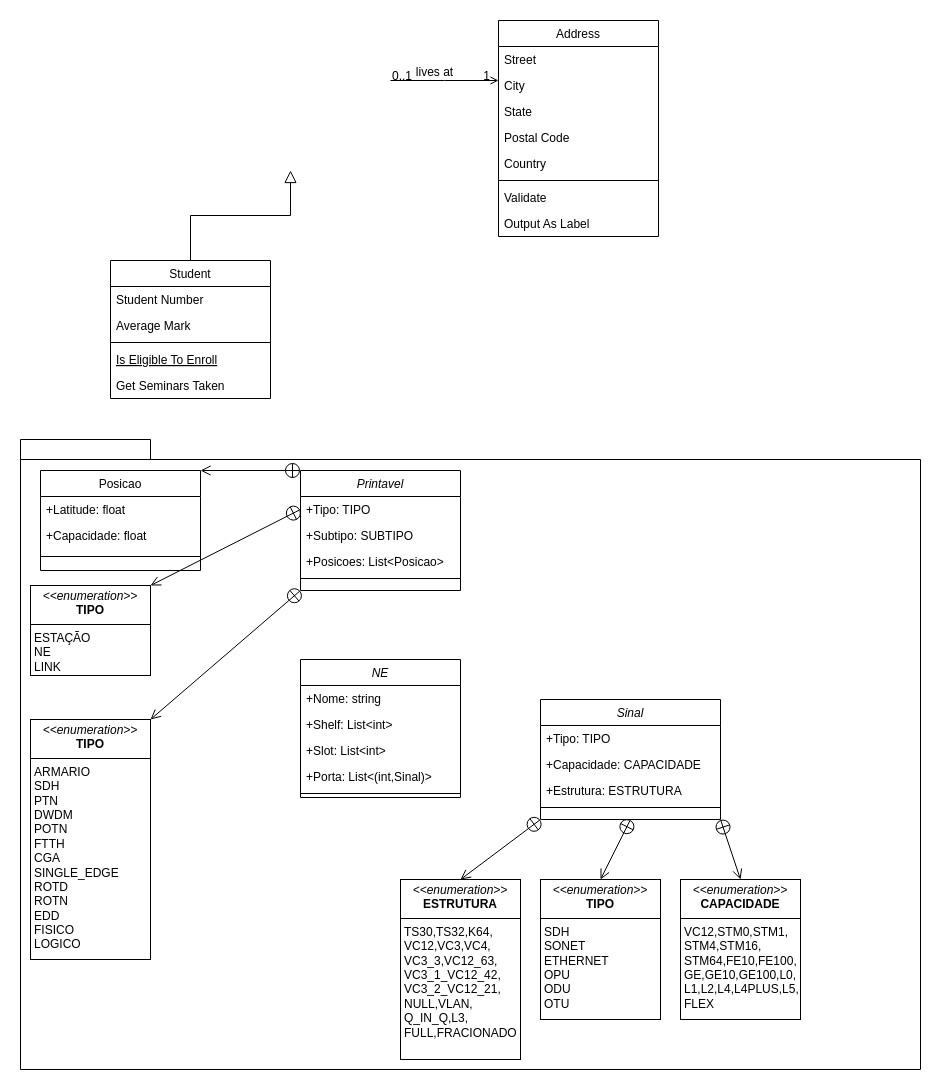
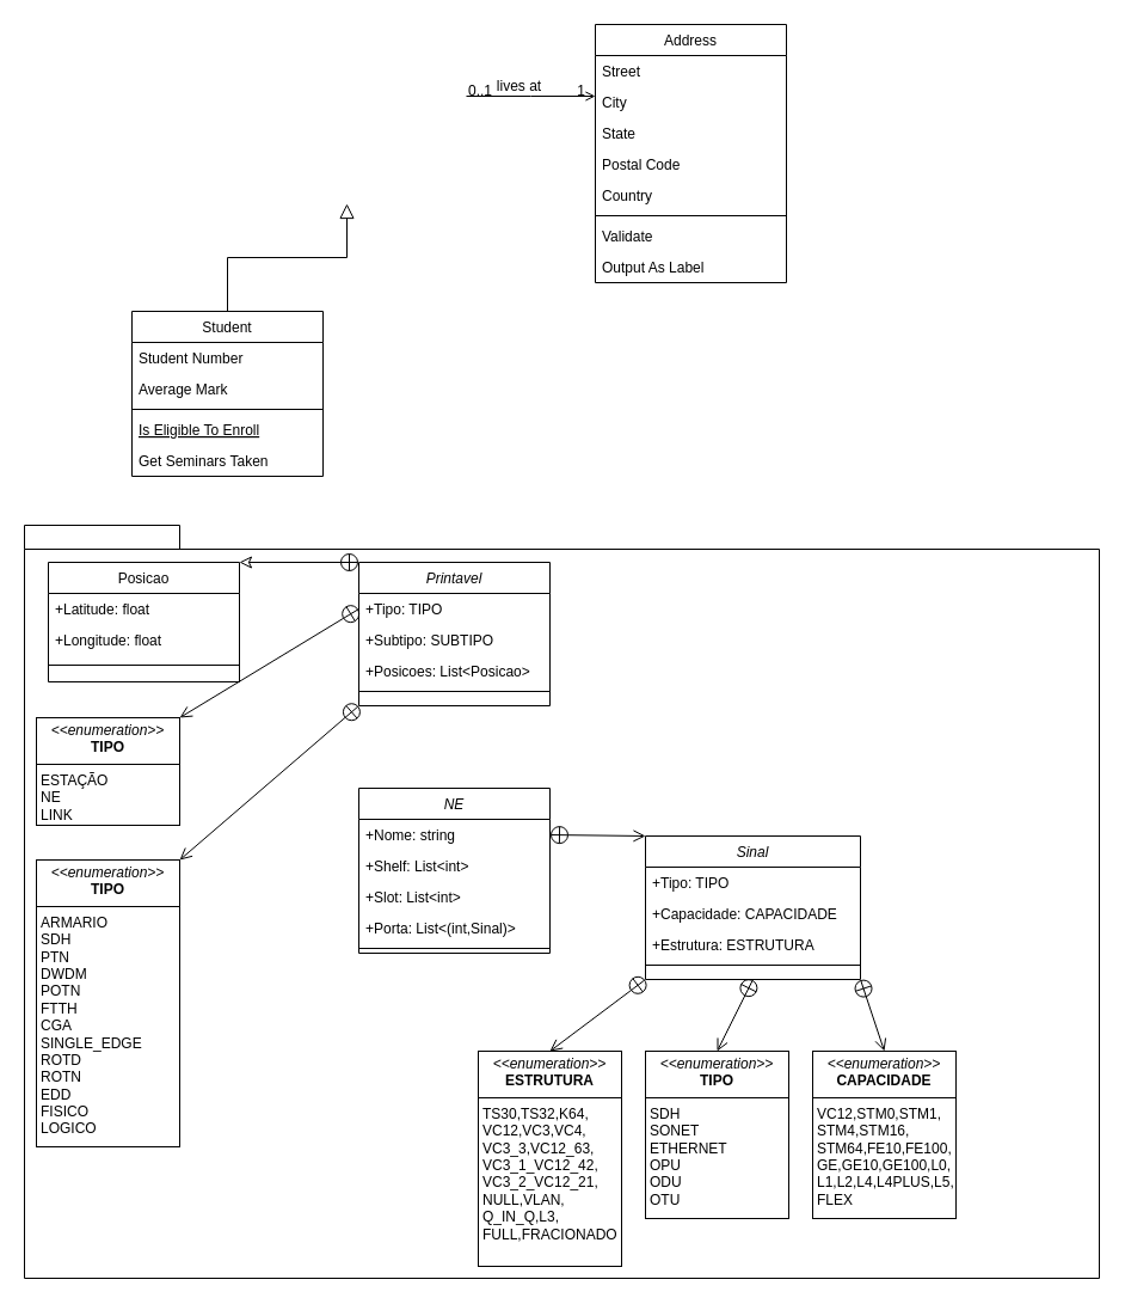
- <mxCell id="53" value="" style="endArrow=open;startArrow=circlePlus;endFill=0;startFill=0;endSize=8;html=1;rounded=0;exitX=0;exitY=0;exitDx=0;exitDy=0;entryX=1;entryY=0;entryDx=0;entryDy=0;" edge="1" parent="1" target="24" source="28"><mxGeometry width="160" relative="1" as="geometry"><mxPoint x="480" y="470" as="sourcePoint" /><mxPoint x="650" y="501" as="targetPoint" /></mxGeometry></mxCell>
+ <mxCell id="53" value="" style="endArrow=classic;startArrow=circlePlus;endFill=0;startFill=0;endSize=8;html=1;rounded=0;exitX=0;exitY=0;exitDx=0;exitDy=0;entryX=1;entryY=0;entryDx=0;entryDy=0;" edge="1" parent="1" target="24" source="28"><mxGeometry width="160" relative="1" as="geometry"><mxPoint x="480" y="470" as="sourcePoint" /><mxPoint x="650" y="501" as="targetPoint" /></mxGeometry></mxCell>
- <mxCell id="26" value="+Capacidade: float" style="text;align=left;verticalAlign=top;spacingLeft=4;spacingRight=4;overflow=hidden;rotatable=0;points=[[0,0.5],[1,0.5]];portConstraint=eastwest;" vertex="1" parent="24"><mxGeometry y="52" width="160" height="26" as="geometry" /></mxCell>
+ <mxCell id="26" value="+Longitude: float" style="text;align=left;verticalAlign=top;spacingLeft=4;spacingRight=4;overflow=hidden;rotatable=0;points=[[0,0.5],[1,0.5]];portConstraint=eastwest;" vertex="1" parent="24"><mxGeometry y="52" width="160" height="26" as="geometry" /></mxCell>
- <mxCell id="22" value="&lt;p style=&quot;margin:0px;margin-top:4px;text-align:center;&quot;&gt;&lt;i&gt;&amp;lt;&amp;lt;enumeration&amp;gt;&amp;gt;&lt;/i&gt;&lt;br&gt;&lt;b&gt;TIPO&lt;/b&gt;&lt;/p&gt;&lt;hr size=&quot;1&quot; style=&quot;border-style:solid;&quot;&gt;&lt;p style=&quot;margin:0px;margin-left:4px;&quot;&gt;ESTAÇÃO&lt;/p&gt;&lt;p style=&quot;margin:0px;margin-left:4px;&quot;&gt;&lt;span style=&quot;background-color: initial;&quot;&gt;NE&lt;/span&gt;&lt;/p&gt;&lt;p style=&quot;margin:0px;margin-left:4px;&quot;&gt;&lt;span style=&quot;background-color: initial;&quot;&gt;LINK&lt;/span&gt;&lt;/p&gt;" style="verticalAlign=top;align=left;overflow=fill;html=1;whiteSpace=wrap;" vertex="1" parent="2"><mxGeometry x="10" y="146" width="120" height="90" as="geometry" /></mxCell>
+ <mxCell id="22" value="&lt;p style=&quot;margin:0px;margin-top:4px;text-align:center;&quot;&gt;&lt;i&gt;&amp;lt;&amp;lt;enumeration&amp;gt;&amp;gt;&lt;/i&gt;&lt;br&gt;&lt;b&gt;TIPO&lt;/b&gt;&lt;/p&gt;&lt;hr size=&quot;1&quot; style=&quot;border-style:solid;&quot;&gt;&lt;p style=&quot;margin:0px;margin-left:4px;&quot;&gt;ESTAÇÃO&lt;/p&gt;&lt;p style=&quot;margin:0px;margin-left:4px;&quot;&gt;&lt;span style=&quot;background-color: initial;&quot;&gt;NE&lt;/span&gt;&lt;/p&gt;&lt;p style=&quot;margin:0px;margin-left:4px;&quot;&gt;&lt;span style=&quot;background-color: initial;&quot;&gt;LINK&lt;/span&gt;&lt;/p&gt;" style="verticalAlign=top;align=left;overflow=fill;html=1;whiteSpace=wrap;" vertex="1" parent="2"><mxGeometry x="10" y="161" width="120" height="90" as="geometry" /></mxCell>
+ <mxCell id="10" value="" style="endArrow=open;startArrow=circlePlus;endFill=0;startFill=0;endSize=8;html=1;rounded=0;exitX=1;exitY=0.5;exitDx=0;exitDy=0;entryX=0;entryY=0;entryDx=0;entryDy=0;" edge="1" parent="2" source="5" target="11"><mxGeometry width="160" relative="1" as="geometry"><mxPoint x="370" y="210" as="sourcePoint" /><mxPoint x="610" y="290" as="targetPoint" /></mxGeometry></mxCell>
